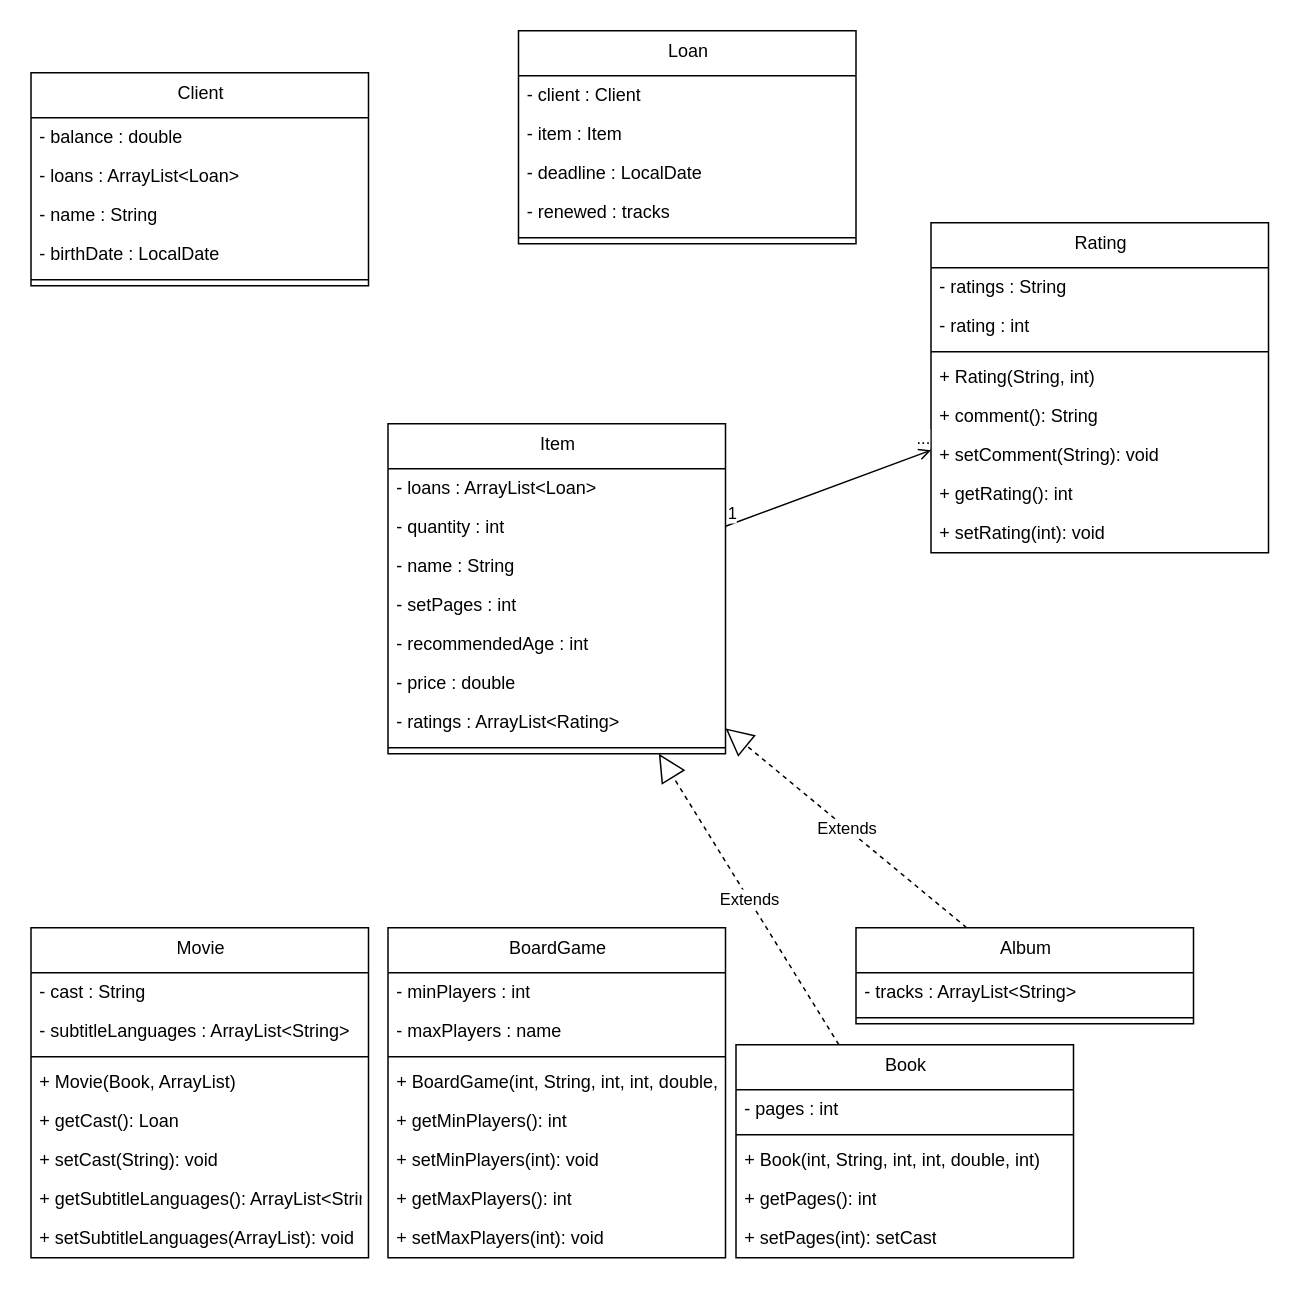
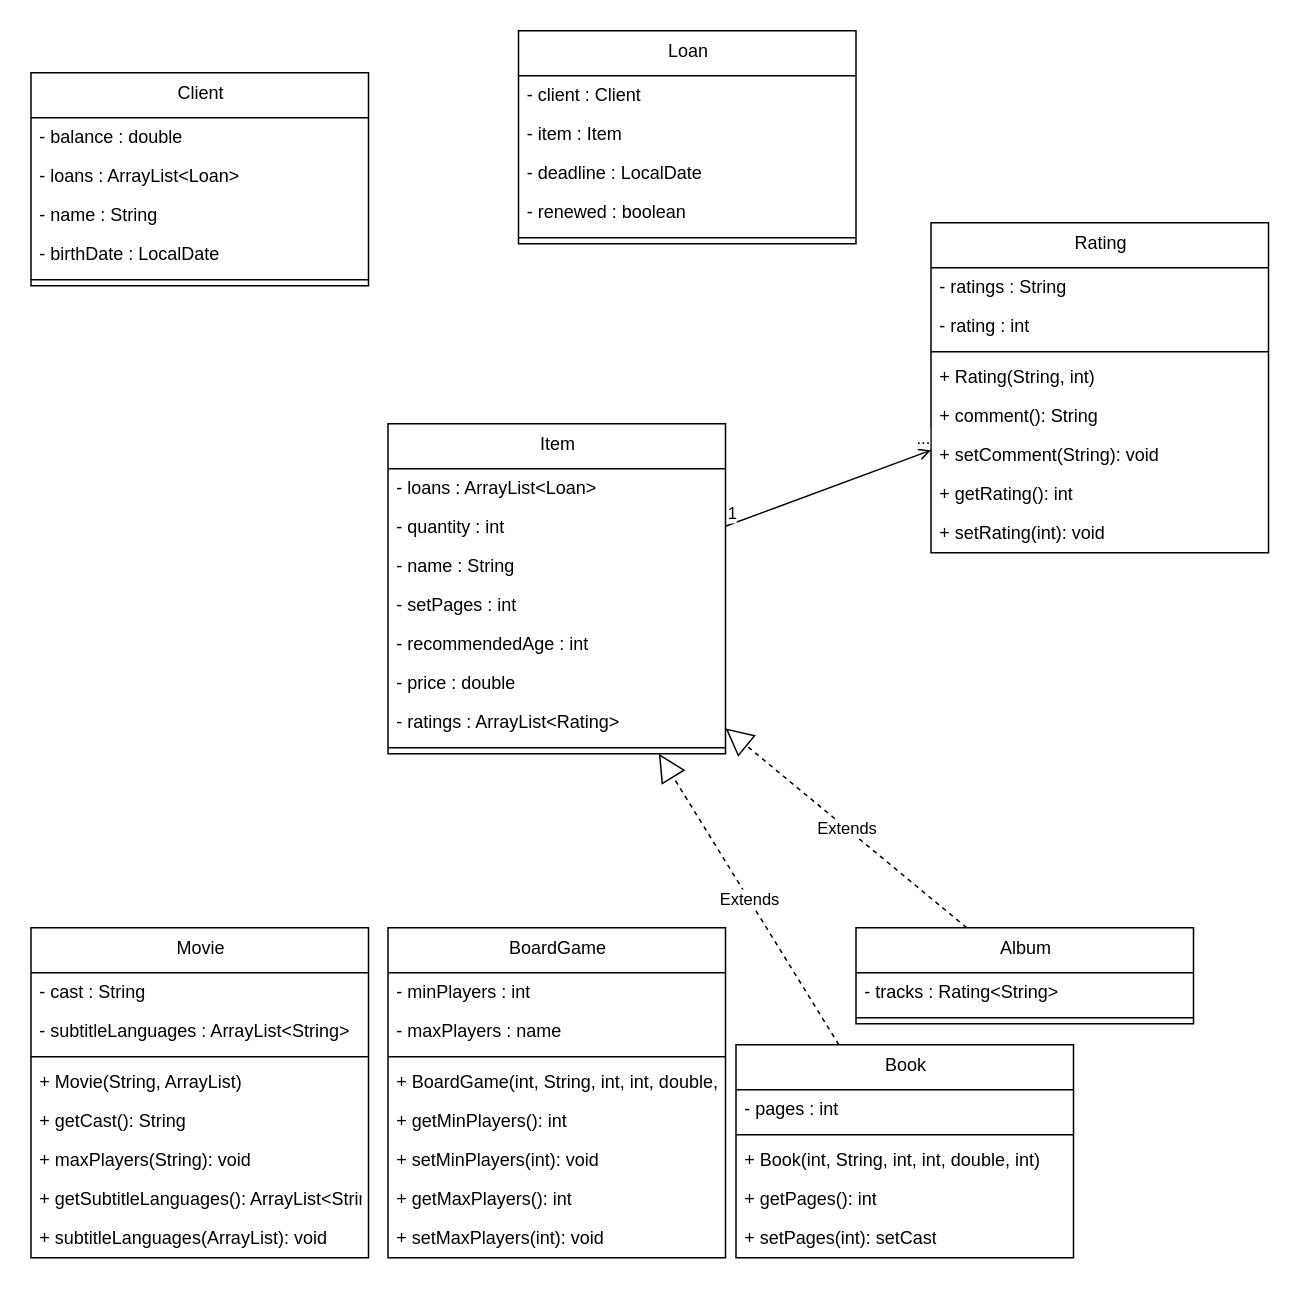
- <mxCell id="12" value="- renewed : tracks" style="text;html=1;strokeColor=none;fillColor=none;align=left;verticalAlign=middle;spacingLeft=4;spacingRight=4;overflow=hidden;rotatable=0;points=[[0,0.5],[1,0.5]];portConstraint=eastwest;" parent="8" vertex="1"><mxGeometry y="108" width="225" height="26" as="geometry" /></mxCell>
+ <mxCell id="12" value="- renewed : boolean" style="text;html=1;strokeColor=none;fillColor=none;align=left;verticalAlign=middle;spacingLeft=4;spacingRight=4;overflow=hidden;rotatable=0;points=[[0,0.5],[1,0.5]];portConstraint=eastwest;" parent="8" vertex="1"><mxGeometry y="108" width="225" height="26" as="geometry" /></mxCell>
- <mxCell id="48" value="- tracks : ArrayList&lt;String&gt;&amp;lt;String&amp;gt;" style="text;html=1;strokeColor=none;fillColor=none;align=left;verticalAlign=middle;spacingLeft=4;spacingRight=4;overflow=hidden;rotatable=0;points=[[0,0.5],[1,0.5]];portConstraint=eastwest;" parent="47" vertex="1"><mxGeometry y="30" width="225" height="26" as="geometry" /></mxCell>
+ <mxCell id="48" value="- tracks : Rating&lt;String&gt;&amp;lt;String&amp;gt;" style="text;html=1;strokeColor=none;fillColor=none;align=left;verticalAlign=middle;spacingLeft=4;spacingRight=4;overflow=hidden;rotatable=0;points=[[0,0.5],[1,0.5]];portConstraint=eastwest;" parent="47" vertex="1"><mxGeometry y="30" width="225" height="26" as="geometry" /></mxCell>
- <mxCell id="54" value="+ Movie(Book, ArrayList&lt;String&gt;)" style="text;html=1;strokeColor=none;fillColor=none;align=left;verticalAlign=middle;spacingLeft=4;spacingRight=4;overflow=hidden;rotatable=0;points=[[0,0.5],[1,0.5]];portConstraint=eastwest;" parent="50" vertex="1"><mxGeometry y="90" width="225" height="26" as="geometry" /></mxCell>
+ <mxCell id="54" value="+ Movie(String, ArrayList&lt;String&gt;)" style="text;html=1;strokeColor=none;fillColor=none;align=left;verticalAlign=middle;spacingLeft=4;spacingRight=4;overflow=hidden;rotatable=0;points=[[0,0.5],[1,0.5]];portConstraint=eastwest;" parent="50" vertex="1"><mxGeometry y="90" width="225" height="26" as="geometry" /></mxCell>
- <mxCell id="55" value="+ getCast(): Loan" style="text;html=1;strokeColor=none;fillColor=none;align=left;verticalAlign=middle;spacingLeft=4;spacingRight=4;overflow=hidden;rotatable=0;points=[[0,0.5],[1,0.5]];portConstraint=eastwest;" parent="50" vertex="1"><mxGeometry y="116" width="225" height="26" as="geometry" /></mxCell>
+ <mxCell id="55" value="+ getCast(): String" style="text;html=1;strokeColor=none;fillColor=none;align=left;verticalAlign=middle;spacingLeft=4;spacingRight=4;overflow=hidden;rotatable=0;points=[[0,0.5],[1,0.5]];portConstraint=eastwest;" parent="50" vertex="1"><mxGeometry y="116" width="225" height="26" as="geometry" /></mxCell>
- <mxCell id="56" value="+ setCast(String): void" style="text;html=1;strokeColor=none;fillColor=none;align=left;verticalAlign=middle;spacingLeft=4;spacingRight=4;overflow=hidden;rotatable=0;points=[[0,0.5],[1,0.5]];portConstraint=eastwest;" parent="50" vertex="1"><mxGeometry y="142" width="225" height="26" as="geometry" /></mxCell>
+ <mxCell id="56" value="+ maxPlayers(String): void" style="text;html=1;strokeColor=none;fillColor=none;align=left;verticalAlign=middle;spacingLeft=4;spacingRight=4;overflow=hidden;rotatable=0;points=[[0,0.5],[1,0.5]];portConstraint=eastwest;" parent="50" vertex="1"><mxGeometry y="142" width="225" height="26" as="geometry" /></mxCell>
- <mxCell id="58" value="+ setSubtitleLanguages(ArrayList&lt;String&gt;): void" style="text;html=1;strokeColor=none;fillColor=none;align=left;verticalAlign=middle;spacingLeft=4;spacingRight=4;overflow=hidden;rotatable=0;points=[[0,0.5],[1,0.5]];portConstraint=eastwest;" parent="50" vertex="1"><mxGeometry y="194" width="225" height="26" as="geometry" /></mxCell>
+ <mxCell id="58" value="+ subtitleLanguages(ArrayList&lt;String&gt;): void" style="text;html=1;strokeColor=none;fillColor=none;align=left;verticalAlign=middle;spacingLeft=4;spacingRight=4;overflow=hidden;rotatable=0;points=[[0,0.5],[1,0.5]];portConstraint=eastwest;" parent="50" vertex="1"><mxGeometry y="194" width="225" height="26" as="geometry" /></mxCell>
